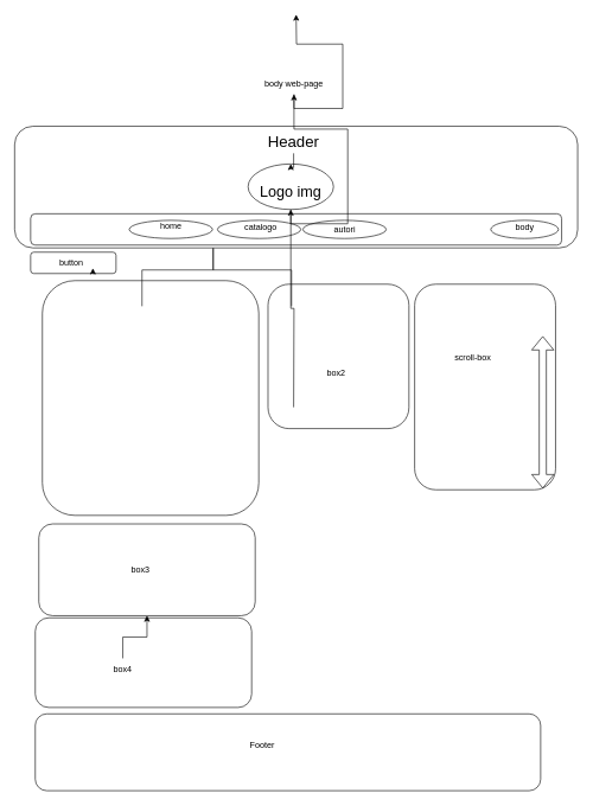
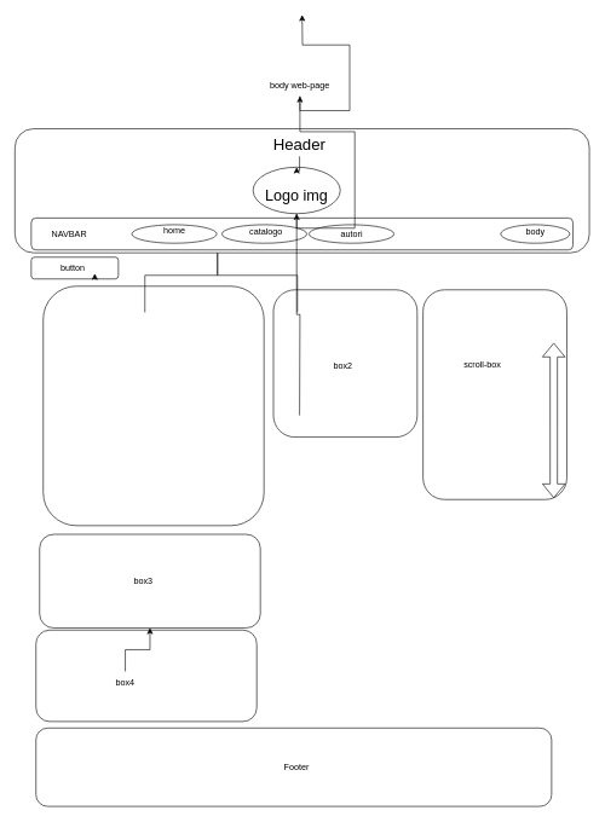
+ <mxCell id="27" value="&lt;font style=&quot;color: light-dark(rgb(0, 0, 0), rgb(0, 0, 0));&quot;&gt;NAVBAR&lt;/font&gt;" style="text;html=1;align=center;verticalAlign=middle;whiteSpace=wrap;rounded=0;" vertex="1" parent="1"><mxGeometry x="65" y="307" width="60" height="30" as="geometry" /></mxCell>
- <mxCell id="32" value="&lt;font style=&quot;color: light-dark(rgb(0, 0, 0), rgb(0, 0, 0));&quot;&gt;box2&lt;/font&gt;" style="text;html=1;align=center;verticalAlign=middle;whiteSpace=wrap;rounded=0;" vertex="1" parent="1"><mxGeometry x="442" y="510" width="60" height="30" as="geometry" /></mxCell>
+ <mxCell id="32" value="&lt;font style=&quot;color: light-dark(rgb(0, 0, 0), rgb(0, 0, 0));&quot;&gt;box2&lt;/font&gt;" style="text;html=1;align=center;verticalAlign=middle;whiteSpace=wrap;rounded=0;" vertex="1" parent="1"><mxGeometry x="442" y="490" width="60" height="30" as="geometry" /></mxCell>
- <mxCell id="24" value="&lt;font style=&quot;color: light-dark(rgb(0, 0, 0), rgb(0, 0, 0));&quot;&gt;Footer&lt;/font&gt;" style="text;html=1;align=center;verticalAlign=middle;whiteSpace=wrap;rounded=0;" vertex="1" parent="1"><mxGeometry x="338" y="1032" width="60" height="30" as="geometry" /></mxCell>
+ <mxCell id="24" value="&lt;font style=&quot;color: light-dark(rgb(0, 0, 0), rgb(0, 0, 0));&quot;&gt;Footer&lt;/font&gt;" style="text;html=1;align=center;verticalAlign=middle;whiteSpace=wrap;rounded=0;" vertex="1" parent="1"><mxGeometry x="378" y="1042" width="60" height="30" as="geometry" /></mxCell>
